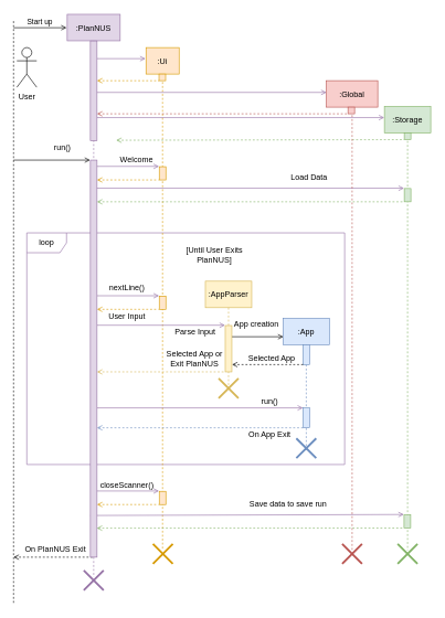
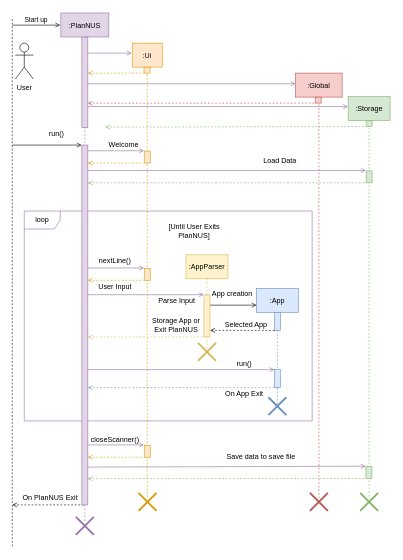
- <mxCell id="32" value="Selected App or Exit PlanNUS" style="text;html=1;strokeColor=none;fillColor=none;align=center;verticalAlign=middle;whiteSpace=wrap;rounded=0;" parent="1" vertex="1"><mxGeometry x="247" y="531" width="93" height="20" as="geometry" /></mxCell>
+ <mxCell id="32" value="Storage App or Exit PlanNUS" style="text;html=1;strokeColor=none;fillColor=none;align=center;verticalAlign=middle;whiteSpace=wrap;rounded=0;" parent="1" vertex="1"><mxGeometry x="247" y="531" width="93" height="20" as="geometry" /></mxCell>
- <mxCell id="57" value="Save data to save run" style="text;html=1;strokeColor=none;fillColor=none;align=center;verticalAlign=middle;whiteSpace=wrap;rounded=0;" parent="1" vertex="1"><mxGeometry x="373" y="751" width="124" height="20" as="geometry" /></mxCell>
+ <mxCell id="57" value="Save data to save file" style="text;html=1;strokeColor=none;fillColor=none;align=center;verticalAlign=middle;whiteSpace=wrap;rounded=0;" parent="1" vertex="1"><mxGeometry x="373" y="751" width="124" height="20" as="geometry" /></mxCell>
